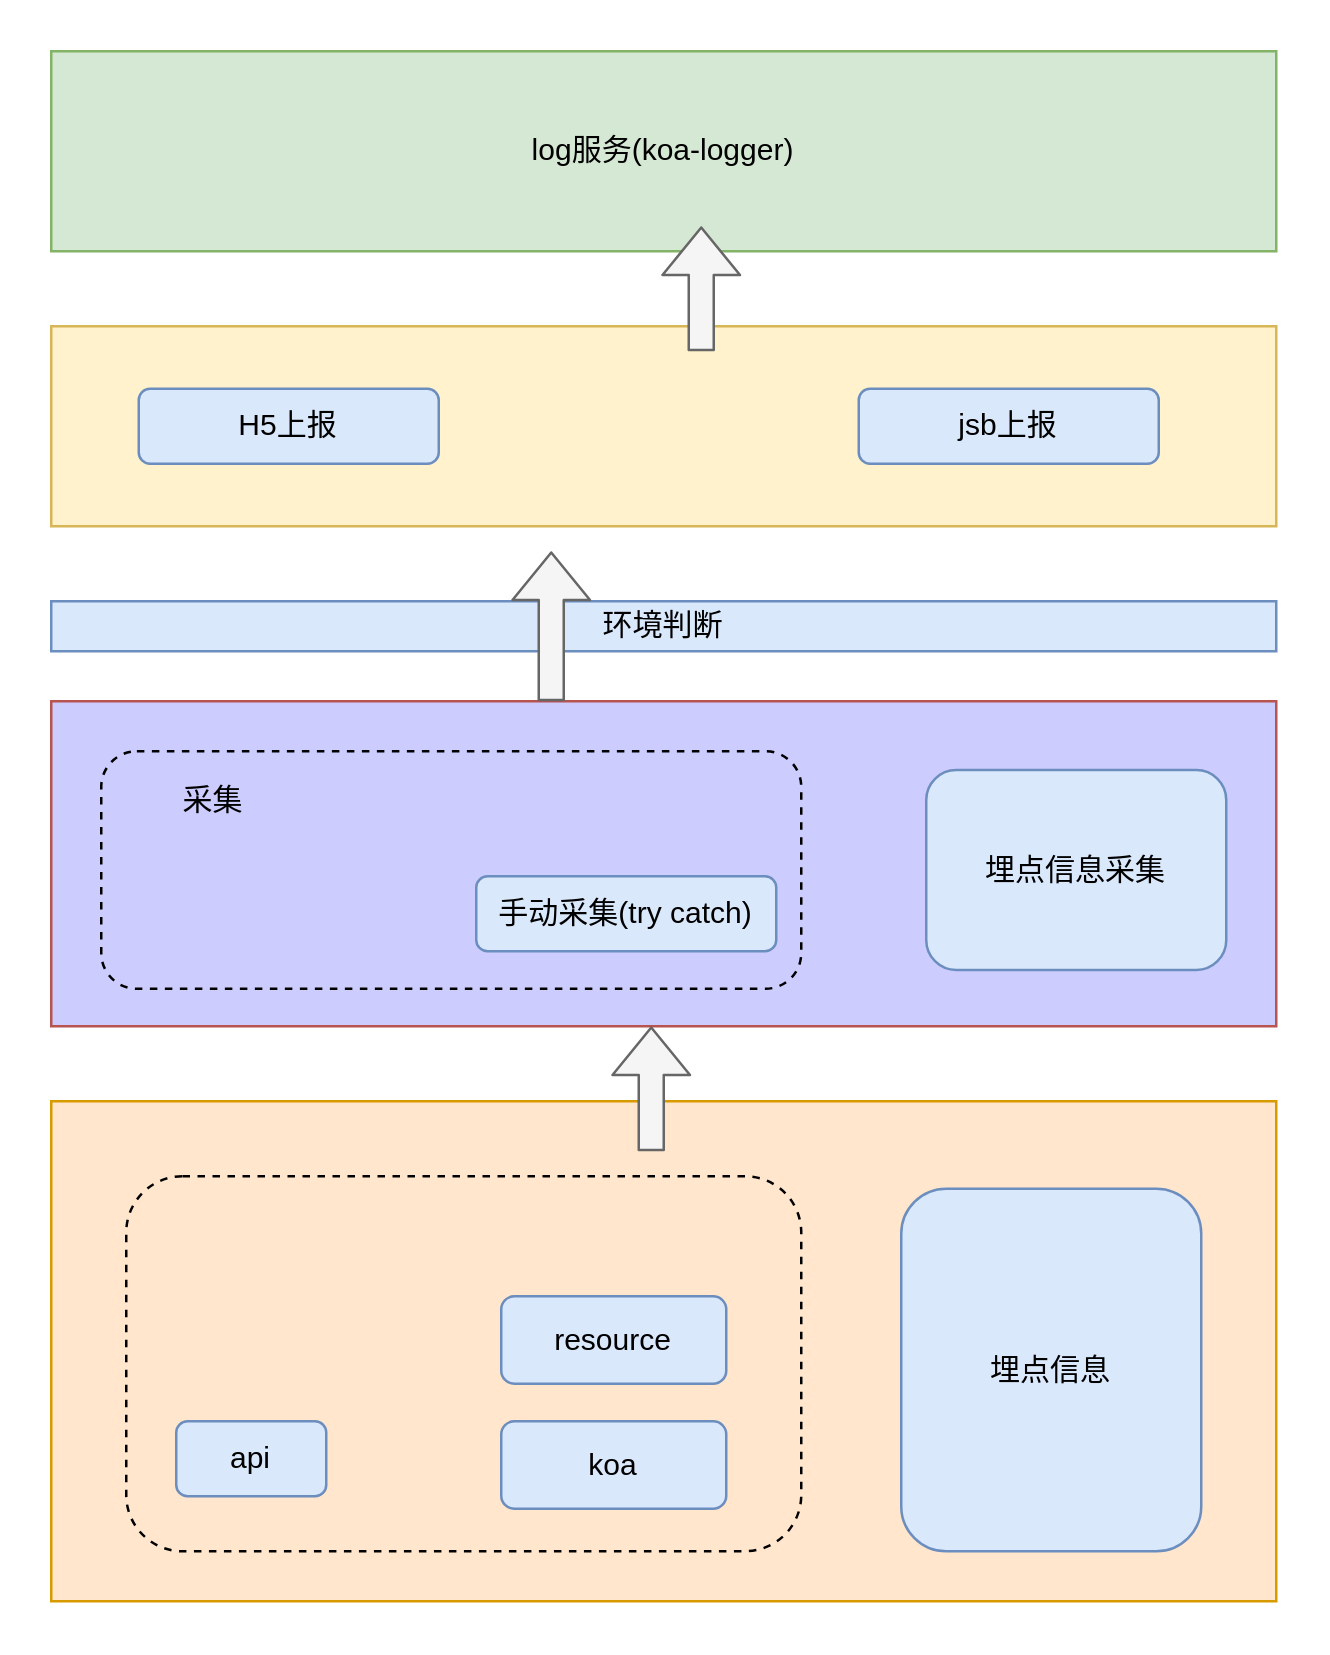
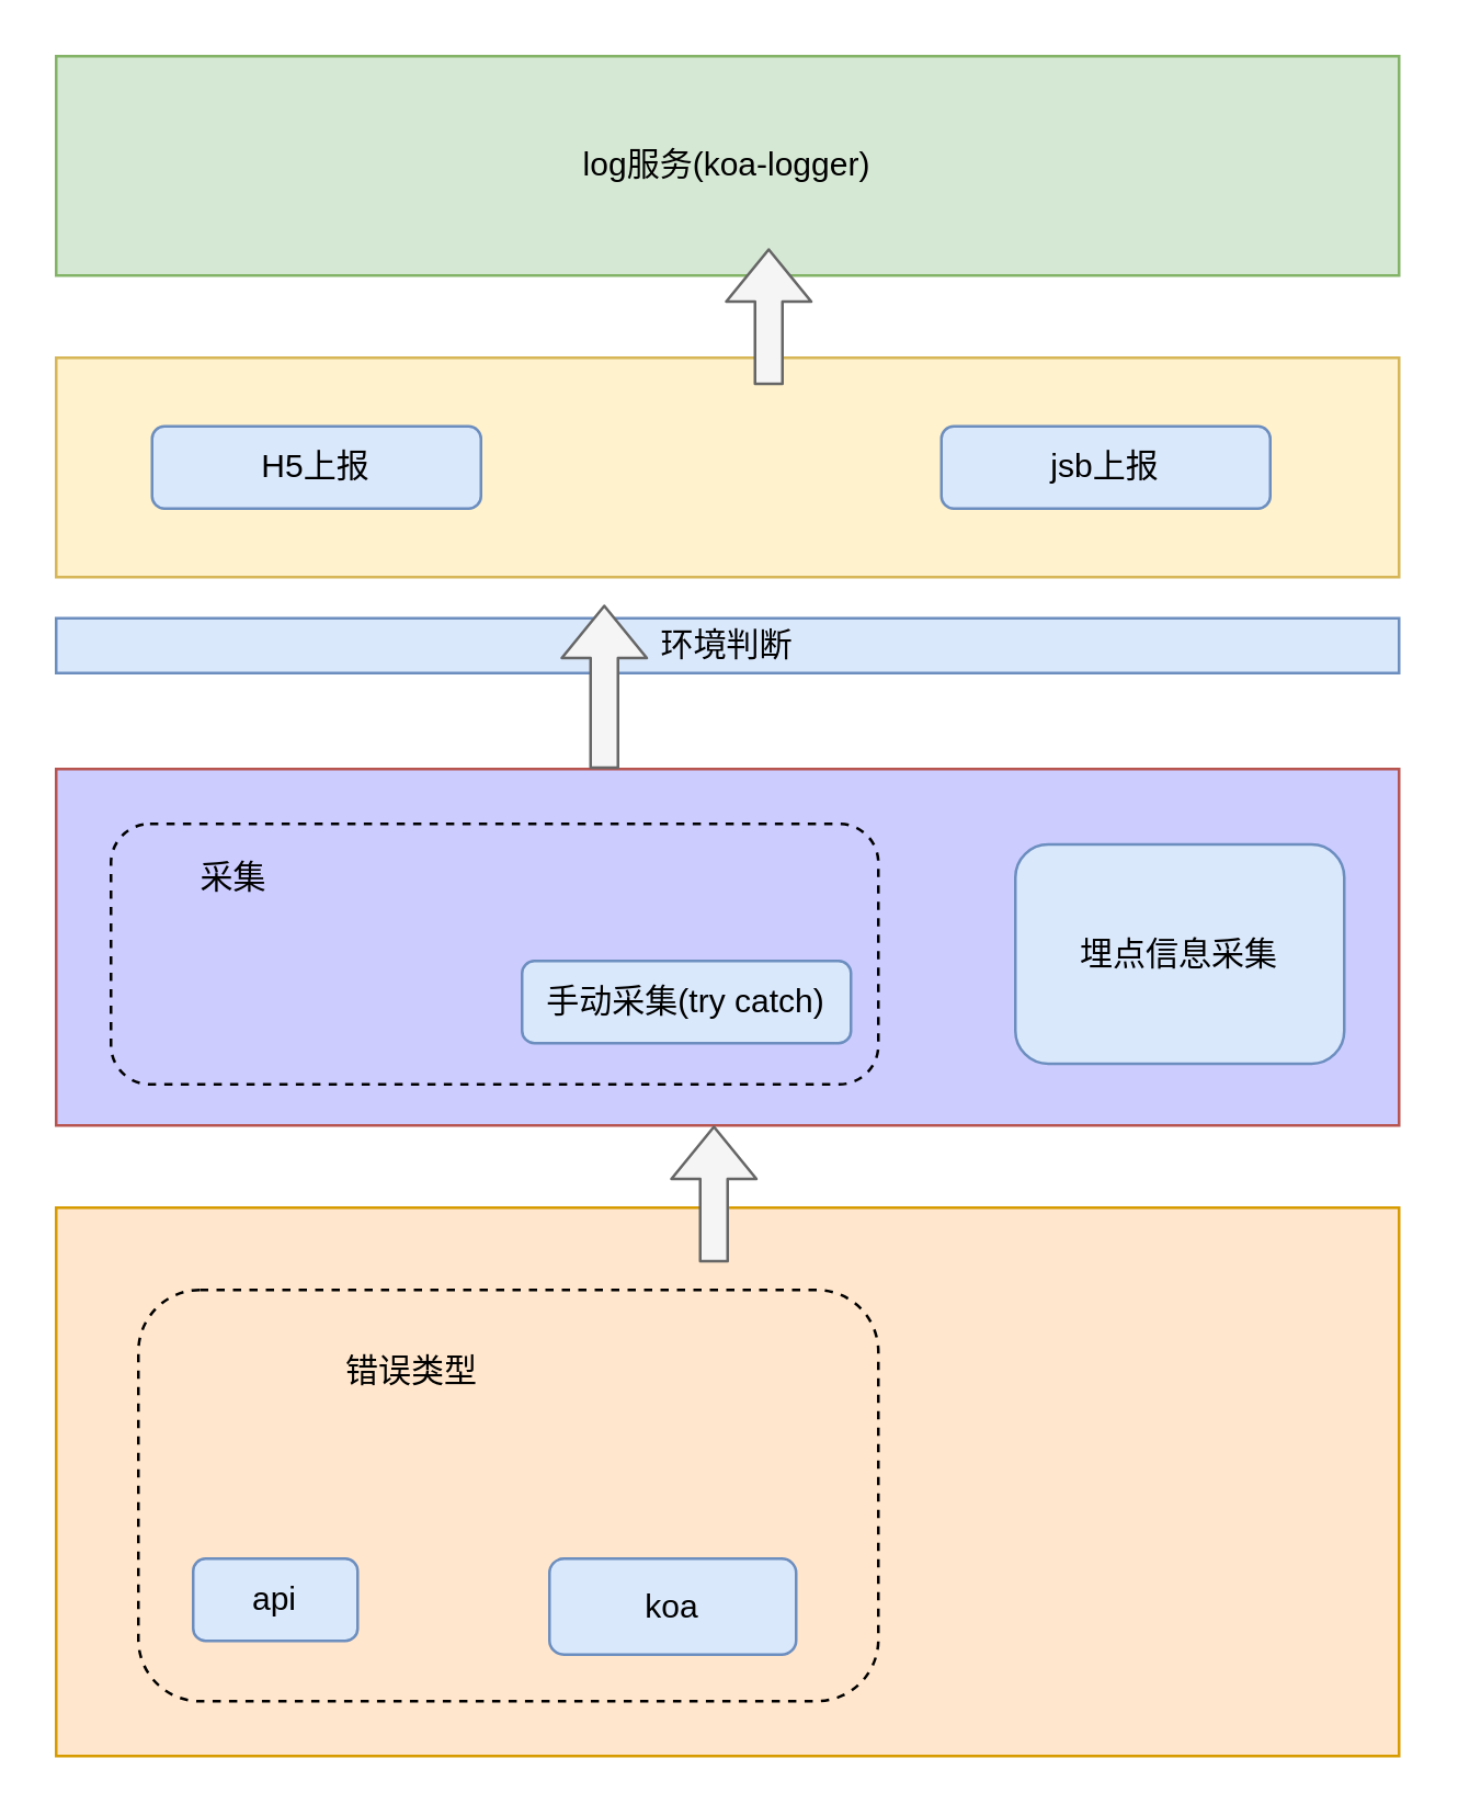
- <mxCell id="14" value="环境判断" style="rounded=0;whiteSpace=wrap;html=1;fillColor=#dae8fc;strokeColor=#6c8ebf;" vertex="1" parent="1"><mxGeometry x="20" y="240" width="490" height="20" as="geometry" /></mxCell>
+ <mxCell id="14" value="环境判断" style="rounded=0;whiteSpace=wrap;html=1;fillColor=#dae8fc;strokeColor=#6c8ebf;" vertex="1" parent="1"><mxGeometry x="20" y="225" width="490" height="20" as="geometry" /></mxCell>
+ <mxCell id="10" value="错误类型" style="text;html=1;strokeColor=none;fillColor=none;align=center;verticalAlign=middle;whiteSpace=wrap;rounded=0;dashed=1;" vertex="1" parent="1"><mxGeometry x="115" y="490" width="70" height="20" as="geometry" /></mxCell>
- <mxCell id="7" value="resource" style="rounded=1;whiteSpace=wrap;html=1;fillColor=#dae8fc;strokeColor=#6c8ebf;" vertex="1" parent="1"><mxGeometry x="200" y="518" width="90" height="35" as="geometry" /></mxCell>
- <mxCell id="6" value="埋点信息" style="rounded=1;whiteSpace=wrap;html=1;fillColor=#dae8fc;strokeColor=#6c8ebf;" vertex="1" parent="1"><mxGeometry x="360" y="475" width="120" height="145" as="geometry" /></mxCell>
